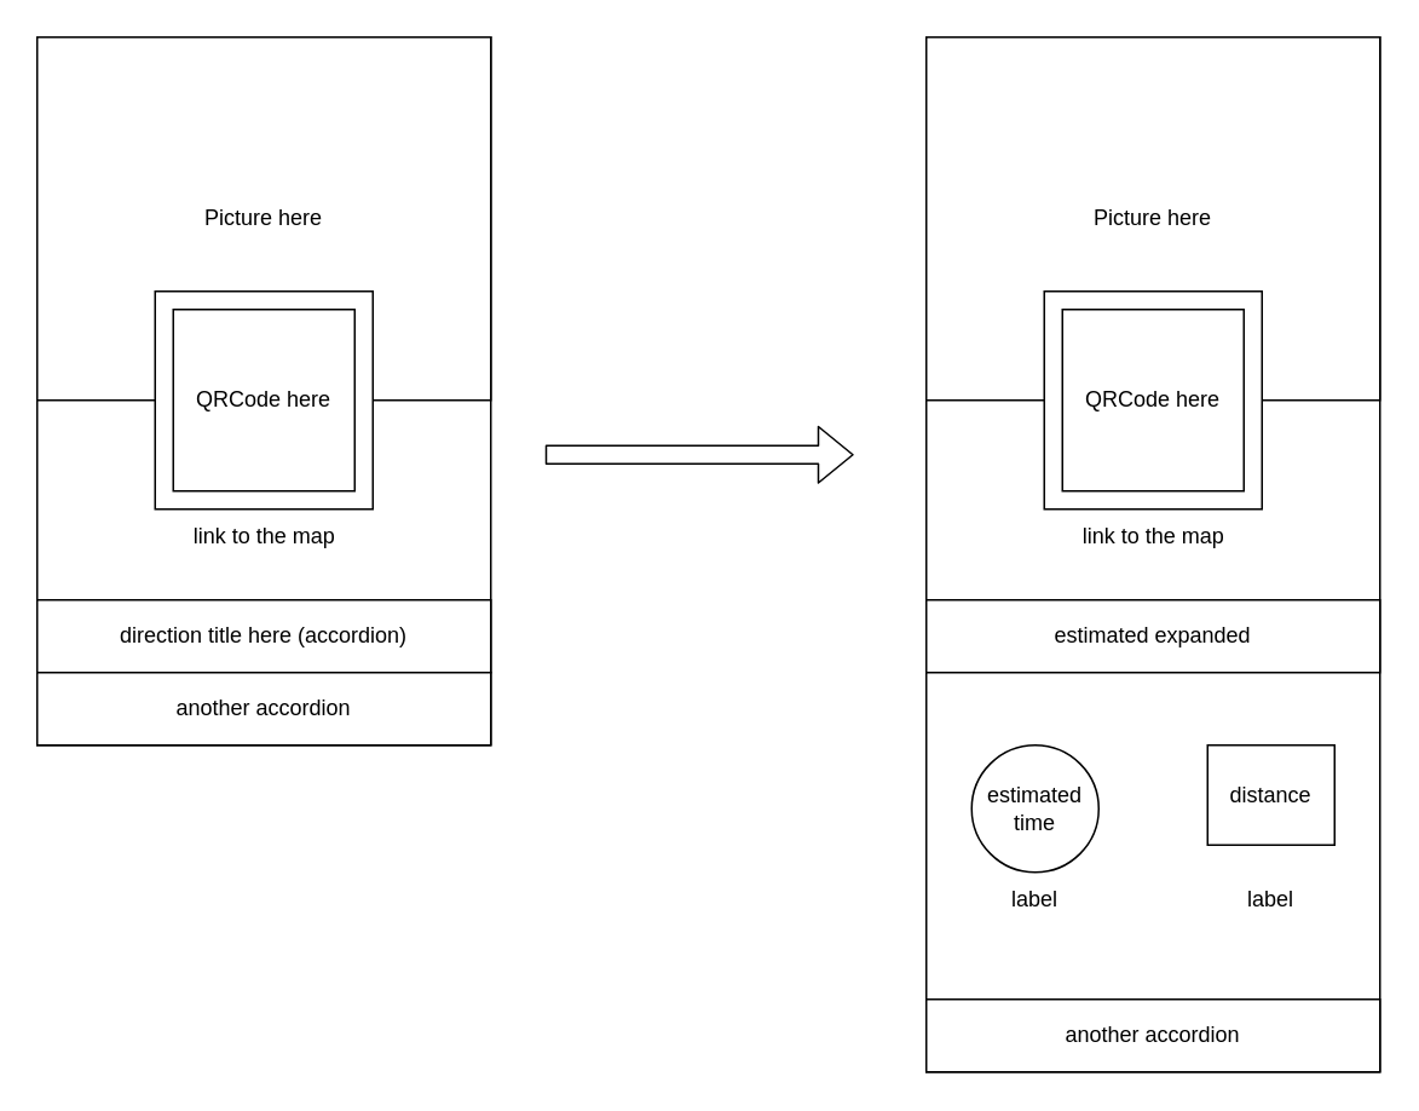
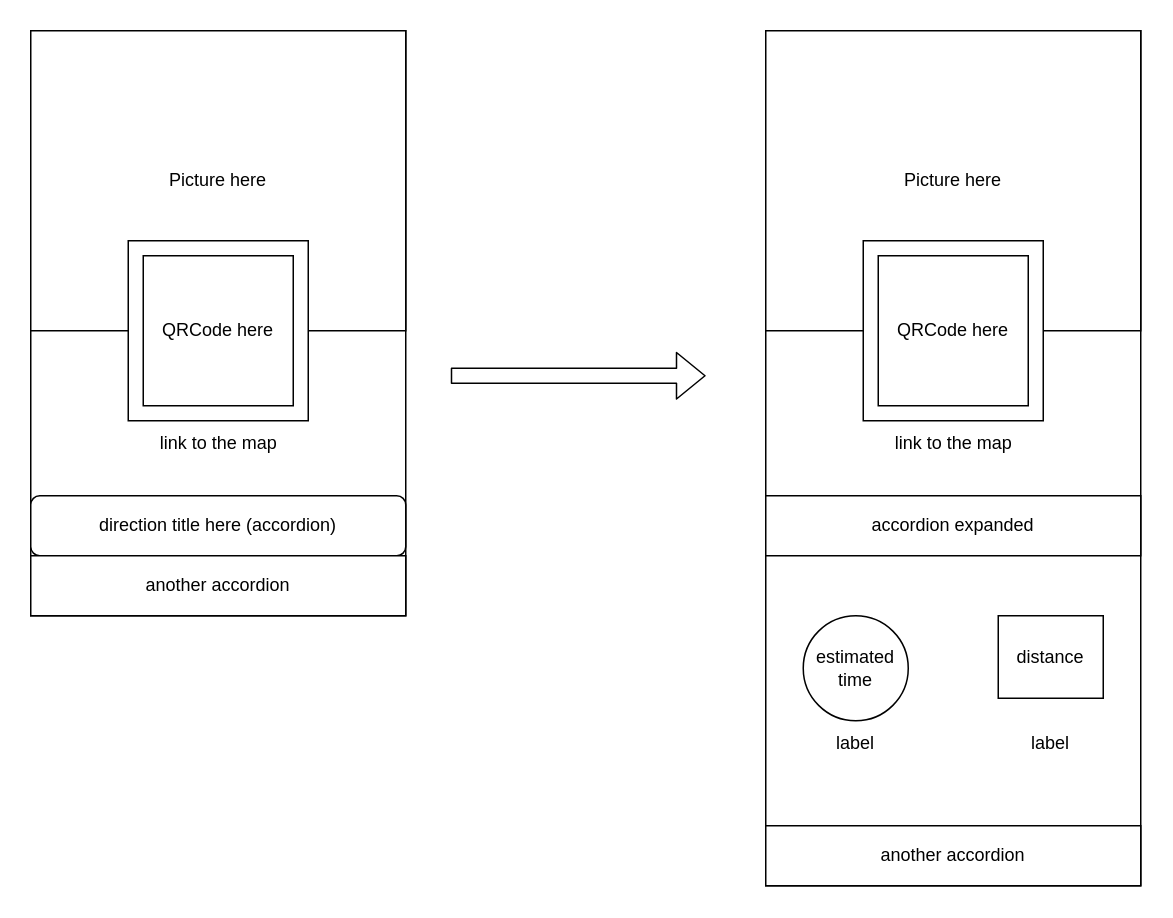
- <mxCell id="4" value="direction title here (accordion)" style="rounded=0;whiteSpace=wrap;html=1;" vertex="1" parent="1"><mxGeometry x="20" y="330" width="250" height="40" as="geometry" /></mxCell>
+ <mxCell id="4" value="direction title here (accordion)" style="whiteSpace=wrap;html=1;rounded=1;" vertex="1" parent="1"><mxGeometry x="20" y="330" width="250" height="40" as="geometry" /></mxCell>
- <mxCell id="11" value="estimated expanded" style="rounded=0;whiteSpace=wrap;html=1;" vertex="1" parent="1"><mxGeometry x="510" y="330" width="250" height="40" as="geometry" /></mxCell>
+ <mxCell id="11" value="accordion expanded" style="rounded=0;whiteSpace=wrap;html=1;" vertex="1" parent="1"><mxGeometry x="510" y="330" width="250" height="40" as="geometry" /></mxCell>
